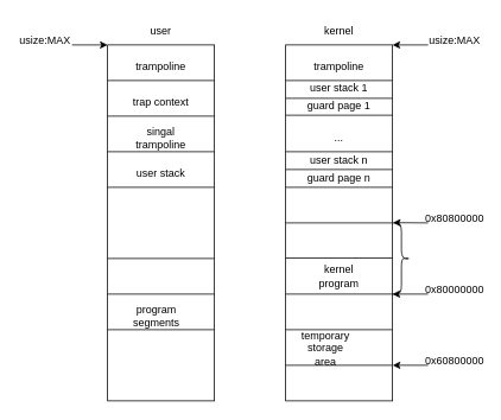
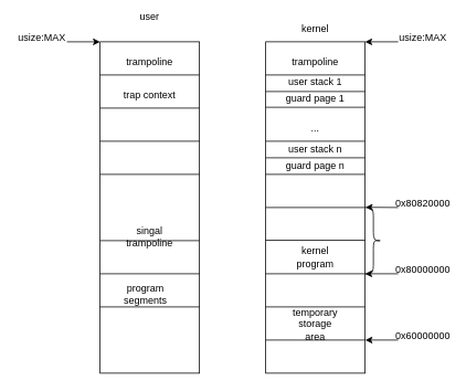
- <mxCell id="15" value="user" style="text;html=1;strokeColor=none;fillColor=none;align=center;verticalAlign=middle;whiteSpace=wrap;rounded=0;" vertex="1" parent="1"><mxGeometry x="150" y="20" width="60" height="30" as="geometry" /></mxCell>
+ <mxCell id="15" value="user" style="text;html=1;strokeColor=none;fillColor=none;align=center;verticalAlign=middle;whiteSpace=wrap;rounded=0;" vertex="1" parent="1"><mxGeometry x="150" y="5" width="60" height="30" as="geometry" /></mxCell>
- <mxCell id="12" value="singal&lt;br&gt;trampoline" style="text;html=1;strokeColor=none;fillColor=none;align=center;verticalAlign=middle;whiteSpace=wrap;rounded=0;" parent="1" vertex="1"><mxGeometry x="140" y="140" width="80" height="30" as="geometry" /></mxCell>
+ <mxCell id="12" value="singal&lt;br&gt;trampoline" style="text;html=1;strokeColor=none;fillColor=none;align=center;verticalAlign=middle;whiteSpace=wrap;rounded=0;" parent="1" vertex="1"><mxGeometry x="140" y="270" width="80" height="30" as="geometry" /></mxCell>
- <mxCell id="11" value="user stack" style="text;html=1;strokeColor=none;fillColor=none;align=center;verticalAlign=middle;whiteSpace=wrap;rounded=0;" parent="1" vertex="1"><mxGeometry x="140" y="180" width="80" height="30" as="geometry" /></mxCell>
- <mxCell id="39" value="0x80800000" style="text;html=1;strokeColor=none;fillColor=none;align=center;verticalAlign=middle;whiteSpace=wrap;rounded=0;" vertex="1" parent="1"><mxGeometry x="480" y="230" width="60" height="30" as="geometry" /></mxCell>
+ <mxCell id="39" value="0x80820000" style="text;html=1;strokeColor=none;fillColor=none;align=center;verticalAlign=middle;whiteSpace=wrap;rounded=0;" vertex="1" parent="1"><mxGeometry x="480" y="230" width="60" height="30" as="geometry" /></mxCell>
- <mxCell id="43" value="temporary&lt;br&gt;storage&lt;br&gt;area" style="text;html=1;strokeColor=none;fillColor=none;align=center;verticalAlign=middle;whiteSpace=wrap;rounded=0;" vertex="1" parent="1"><mxGeometry x="335" y="376" width="60" height="30" as="geometry" /></mxCell>
+ <mxCell id="43" value="temporary&lt;br&gt;storage&lt;br&gt;area" style="text;html=1;strokeColor=none;fillColor=none;align=center;verticalAlign=middle;whiteSpace=wrap;rounded=0;" vertex="1" parent="1"><mxGeometry x="350" y="376" width="60" height="30" as="geometry" /></mxCell>
- <mxCell id="45" value="0x60800000" style="text;html=1;strokeColor=none;fillColor=none;align=center;verticalAlign=middle;whiteSpace=wrap;rounded=0;" vertex="1" parent="1"><mxGeometry x="480" y="390" width="60" height="30" as="geometry" /></mxCell>
+ <mxCell id="45" value="0x60000000" style="text;html=1;strokeColor=none;fillColor=none;align=center;verticalAlign=middle;whiteSpace=wrap;rounded=0;" vertex="1" parent="1"><mxGeometry x="480" y="390" width="60" height="30" as="geometry" /></mxCell>
